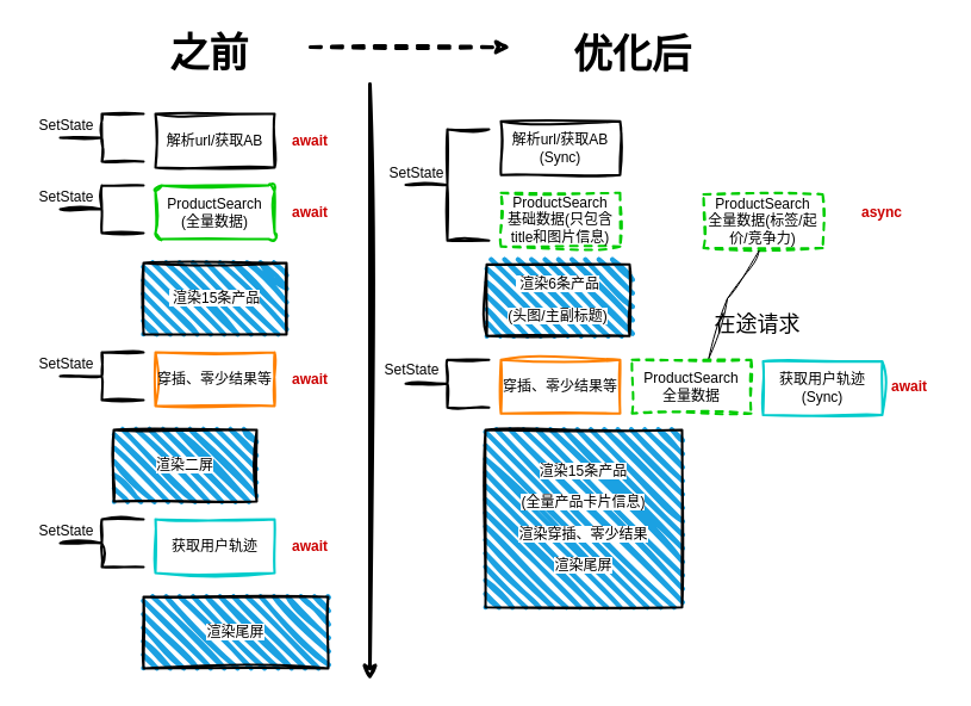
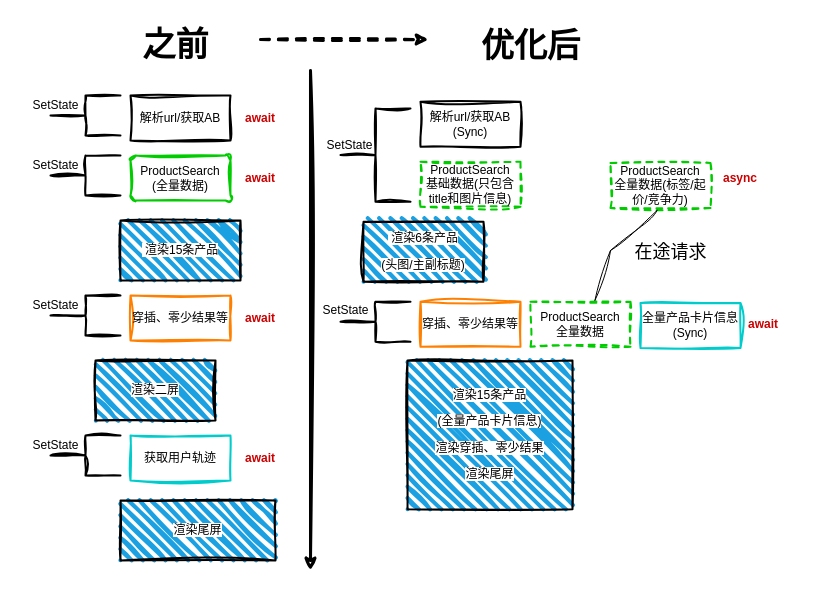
- <mxCell id="39" value="ProductSearch&lt;br&gt;全量数据(标签/起价/竞争力)" style="rounded=0;absoluteArcSize=1;html=1;arcSize=10;whiteSpace=wrap;points=[];strokeColor=#00CC00;fillColor=inherit;fillWeight=4;hachureGap=8;hachureAngle=45;strokeWidth=2;fontFamily=Helvetica;fontSize=12;fontColor=default;shadow=0;glass=0;dashed=1;sketch=1;curveFitting=1;jiggle=2;" vertex="1" parent="2"><mxGeometry x="570" y="92.5" width="100" height="45" as="geometry" /></mxCell>
+ <mxCell id="39" value="ProductSearch&lt;br&gt;全量数据(标签/起价/竞争力)" style="rounded=0;absoluteArcSize=1;html=1;arcSize=10;whiteSpace=wrap;points=[];strokeColor=#00CC00;fillColor=inherit;fillWeight=4;hachureGap=8;hachureAngle=45;strokeWidth=2;fontFamily=Helvetica;fontSize=12;fontColor=default;shadow=0;glass=0;dashed=1;sketch=1;curveFitting=1;jiggle=2;" vertex="1" parent="2"><mxGeometry x="590" y="92.5" width="100" height="45" as="geometry" /></mxCell>
- <mxCell id="27" value="&lt;p style=&quot;line-height: 120%;&quot;&gt;&lt;span style=&quot;background-color: rgb(255, 255, 255);&quot;&gt;&amp;nbsp;渲染6条产品&lt;/span&gt;&lt;/p&gt;&lt;p style=&quot;line-height: 120%;&quot;&gt;&lt;span style=&quot;background-color: rgb(255, 255, 255);&quot;&gt;(头图/主副标题)&lt;/span&gt;&lt;/p&gt;" style="rounded=0;whiteSpace=wrap;html=1;strokeWidth=2;fillWeight=4;hachureGap=8;hachureAngle=45;fillColor=#1ba1e2;sketch=1;curveFitting=1;jiggle=2;" vertex="1" parent="2"><mxGeometry x="388" y="151.25" width="120" height="60" as="geometry" /></mxCell>
+ <mxCell id="27" value="&lt;p style=&quot;line-height: 120%;&quot;&gt;&lt;span style=&quot;background-color: rgb(255, 255, 255);&quot;&gt;&amp;nbsp;渲染6条产品&lt;/span&gt;&lt;/p&gt;&lt;p style=&quot;line-height: 120%;&quot;&gt;&lt;span style=&quot;background-color: rgb(255, 255, 255);&quot;&gt;(头图/主副标题)&lt;/span&gt;&lt;/p&gt;" style="rounded=0;whiteSpace=wrap;html=1;strokeWidth=2;fillWeight=4;hachureGap=8;hachureAngle=45;fillColor=#1ba1e2;sketch=1;curveFitting=1;jiggle=2;" vertex="1" parent="2"><mxGeometry x="343" y="151.25" width="120" height="60" as="geometry" /></mxCell>
- <mxCell id="42" value="&lt;font face=&quot;Lucida Console&quot; style=&quot;font-size: 18px;&quot;&gt;在途请求&lt;/font&gt;" style="text;html=1;align=center;verticalAlign=middle;resizable=0;points=[];autosize=1;strokeColor=none;fillColor=none;fontSize=20;fontFamily=Architects Daughter;fontColor=default;sketch=1;curveFitting=1;jiggle=2;rounded=0;" vertex="1" parent="2"><mxGeometry x="565" y="181.25" width="100" height="40" as="geometry" /></mxCell>
+ <mxCell id="42" value="&lt;font face=&quot;Lucida Console&quot; style=&quot;font-size: 18px;&quot;&gt;在途请求&lt;/font&gt;" style="text;html=1;align=center;verticalAlign=middle;resizable=0;points=[];autosize=1;strokeColor=none;fillColor=none;fontSize=20;fontFamily=Architects Daughter;fontColor=default;sketch=1;curveFitting=1;jiggle=2;rounded=0;" vertex="1" parent="2"><mxGeometry x="600" y="161.25" width="100" height="40" as="geometry" /></mxCell>
- <mxCell id="38" value="获取用户轨迹&lt;br&gt;(Sync)" style="rounded=0;absoluteArcSize=1;html=1;arcSize=10;whiteSpace=wrap;points=[];strokeColor=#00CCCC;fillColor=inherit;fillWeight=4;hachureGap=8;hachureAngle=45;strokeWidth=2;fontFamily=Helvetica;fontSize=12;fontColor=default;shadow=0;glass=0;sketch=1;curveFitting=1;jiggle=2;" vertex="1" parent="2"><mxGeometry x="620" y="232.5" width="100" height="45" as="geometry" /></mxCell>
+ <mxCell id="38" value="全量产品卡片信息&lt;br&gt;(Sync)" style="rounded=0;absoluteArcSize=1;html=1;arcSize=10;whiteSpace=wrap;points=[];strokeColor=#00CCCC;fillColor=inherit;fillWeight=4;hachureGap=8;hachureAngle=45;strokeWidth=2;fontFamily=Helvetica;fontSize=12;fontColor=default;shadow=0;glass=0;sketch=1;curveFitting=1;jiggle=2;" vertex="1" parent="2"><mxGeometry x="620" y="232.5" width="100" height="45" as="geometry" /></mxCell>
